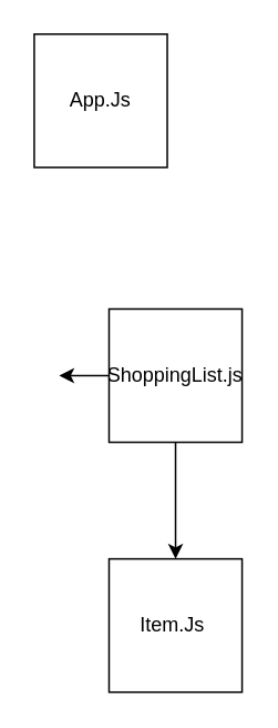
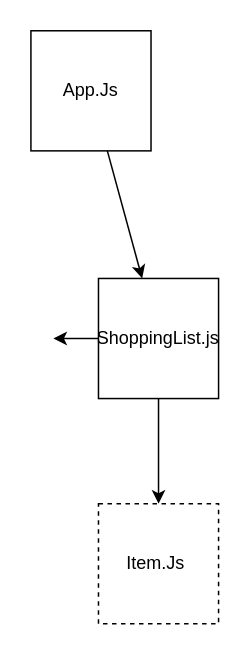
+ <mxCell id="2" value="" style="edgeStyle=none;html=1;" edge="1" parent="1" source="3" target="6"><mxGeometry relative="1" as="geometry" /></mxCell>
- <mxCell id="7" value="Item.Js&amp;nbsp;" style="whiteSpace=wrap;html=1;aspect=fixed;" vertex="1" parent="1"><mxGeometry x="65" y="335" width="80" height="80" as="geometry" /></mxCell>
+ <mxCell id="7" value="Item.Js&amp;nbsp;" style="whiteSpace=wrap;html=1;aspect=fixed;dashed=1;" vertex="1" parent="1"><mxGeometry x="65" y="335" width="80" height="80" as="geometry" /></mxCell>
